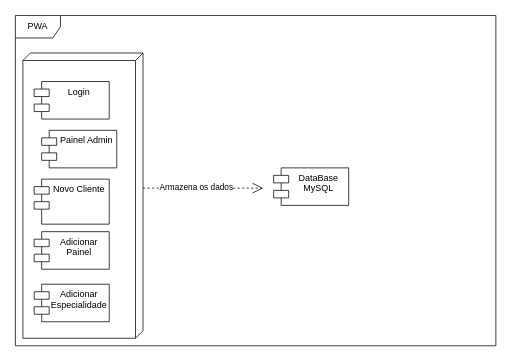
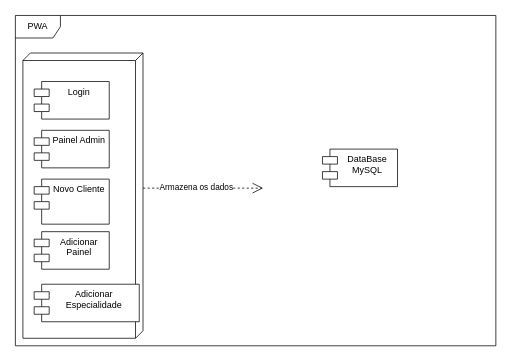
- <mxCell id="5" value="Painel Admin" style="shape=module;align=left;spacingLeft=20;align=center;verticalAlign=top;" vertex="1" parent="1"><mxGeometry x="55" y="173" width="100" height="50" as="geometry" /></mxCell>
+ <mxCell id="5" value="Painel Admin" style="shape=module;align=left;spacingLeft=20;align=center;verticalAlign=top;" vertex="1" parent="1"><mxGeometry x="45" y="173" width="100" height="50" as="geometry" /></mxCell>
- <mxCell id="11" value="DataBase&#10;MySQL" style="shape=module;align=left;spacingLeft=20;align=center;verticalAlign=top;" vertex="1" parent="1"><mxGeometry x="364" y="223" width="100" height="50" as="geometry" /></mxCell>
+ <mxCell id="11" value="DataBase&#10;MySQL" style="shape=module;align=left;spacingLeft=20;align=center;verticalAlign=top;" vertex="1" parent="1"><mxGeometry x="429" y="198" width="100" height="50" as="geometry" /></mxCell>
- <mxCell id="8" value="Adicionar&#10;Especialidade" style="shape=module;align=left;spacingLeft=20;align=center;verticalAlign=top;" vertex="1" parent="1"><mxGeometry x="45" y="378" width="100" height="50" as="geometry" /></mxCell>
+ <mxCell id="8" value="Adicionar&#10;Especialidade" style="shape=module;align=left;spacingLeft=20;align=center;verticalAlign=top;" vertex="1" parent="1"><mxGeometry x="45" y="378" width="140" height="50" as="geometry" /></mxCell>
